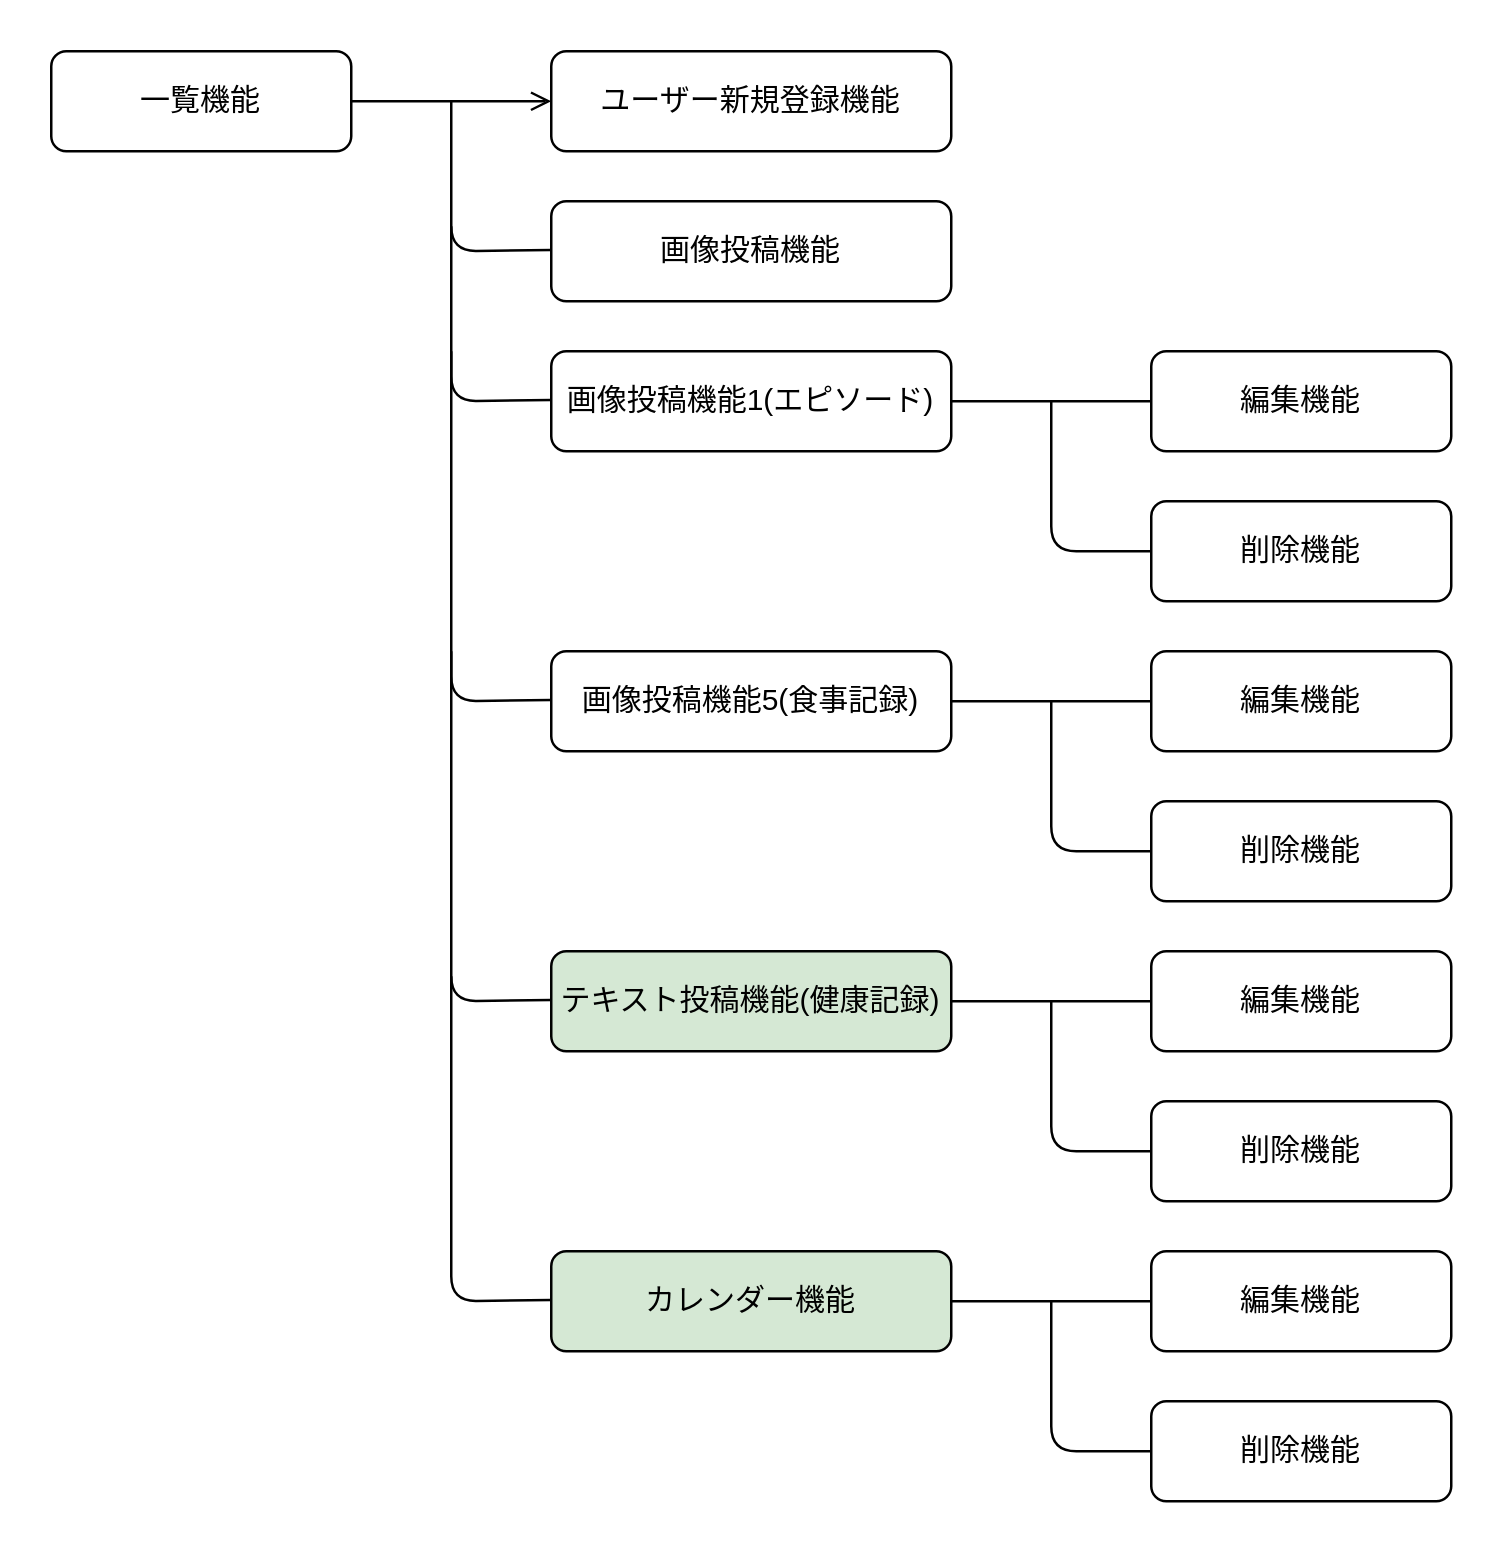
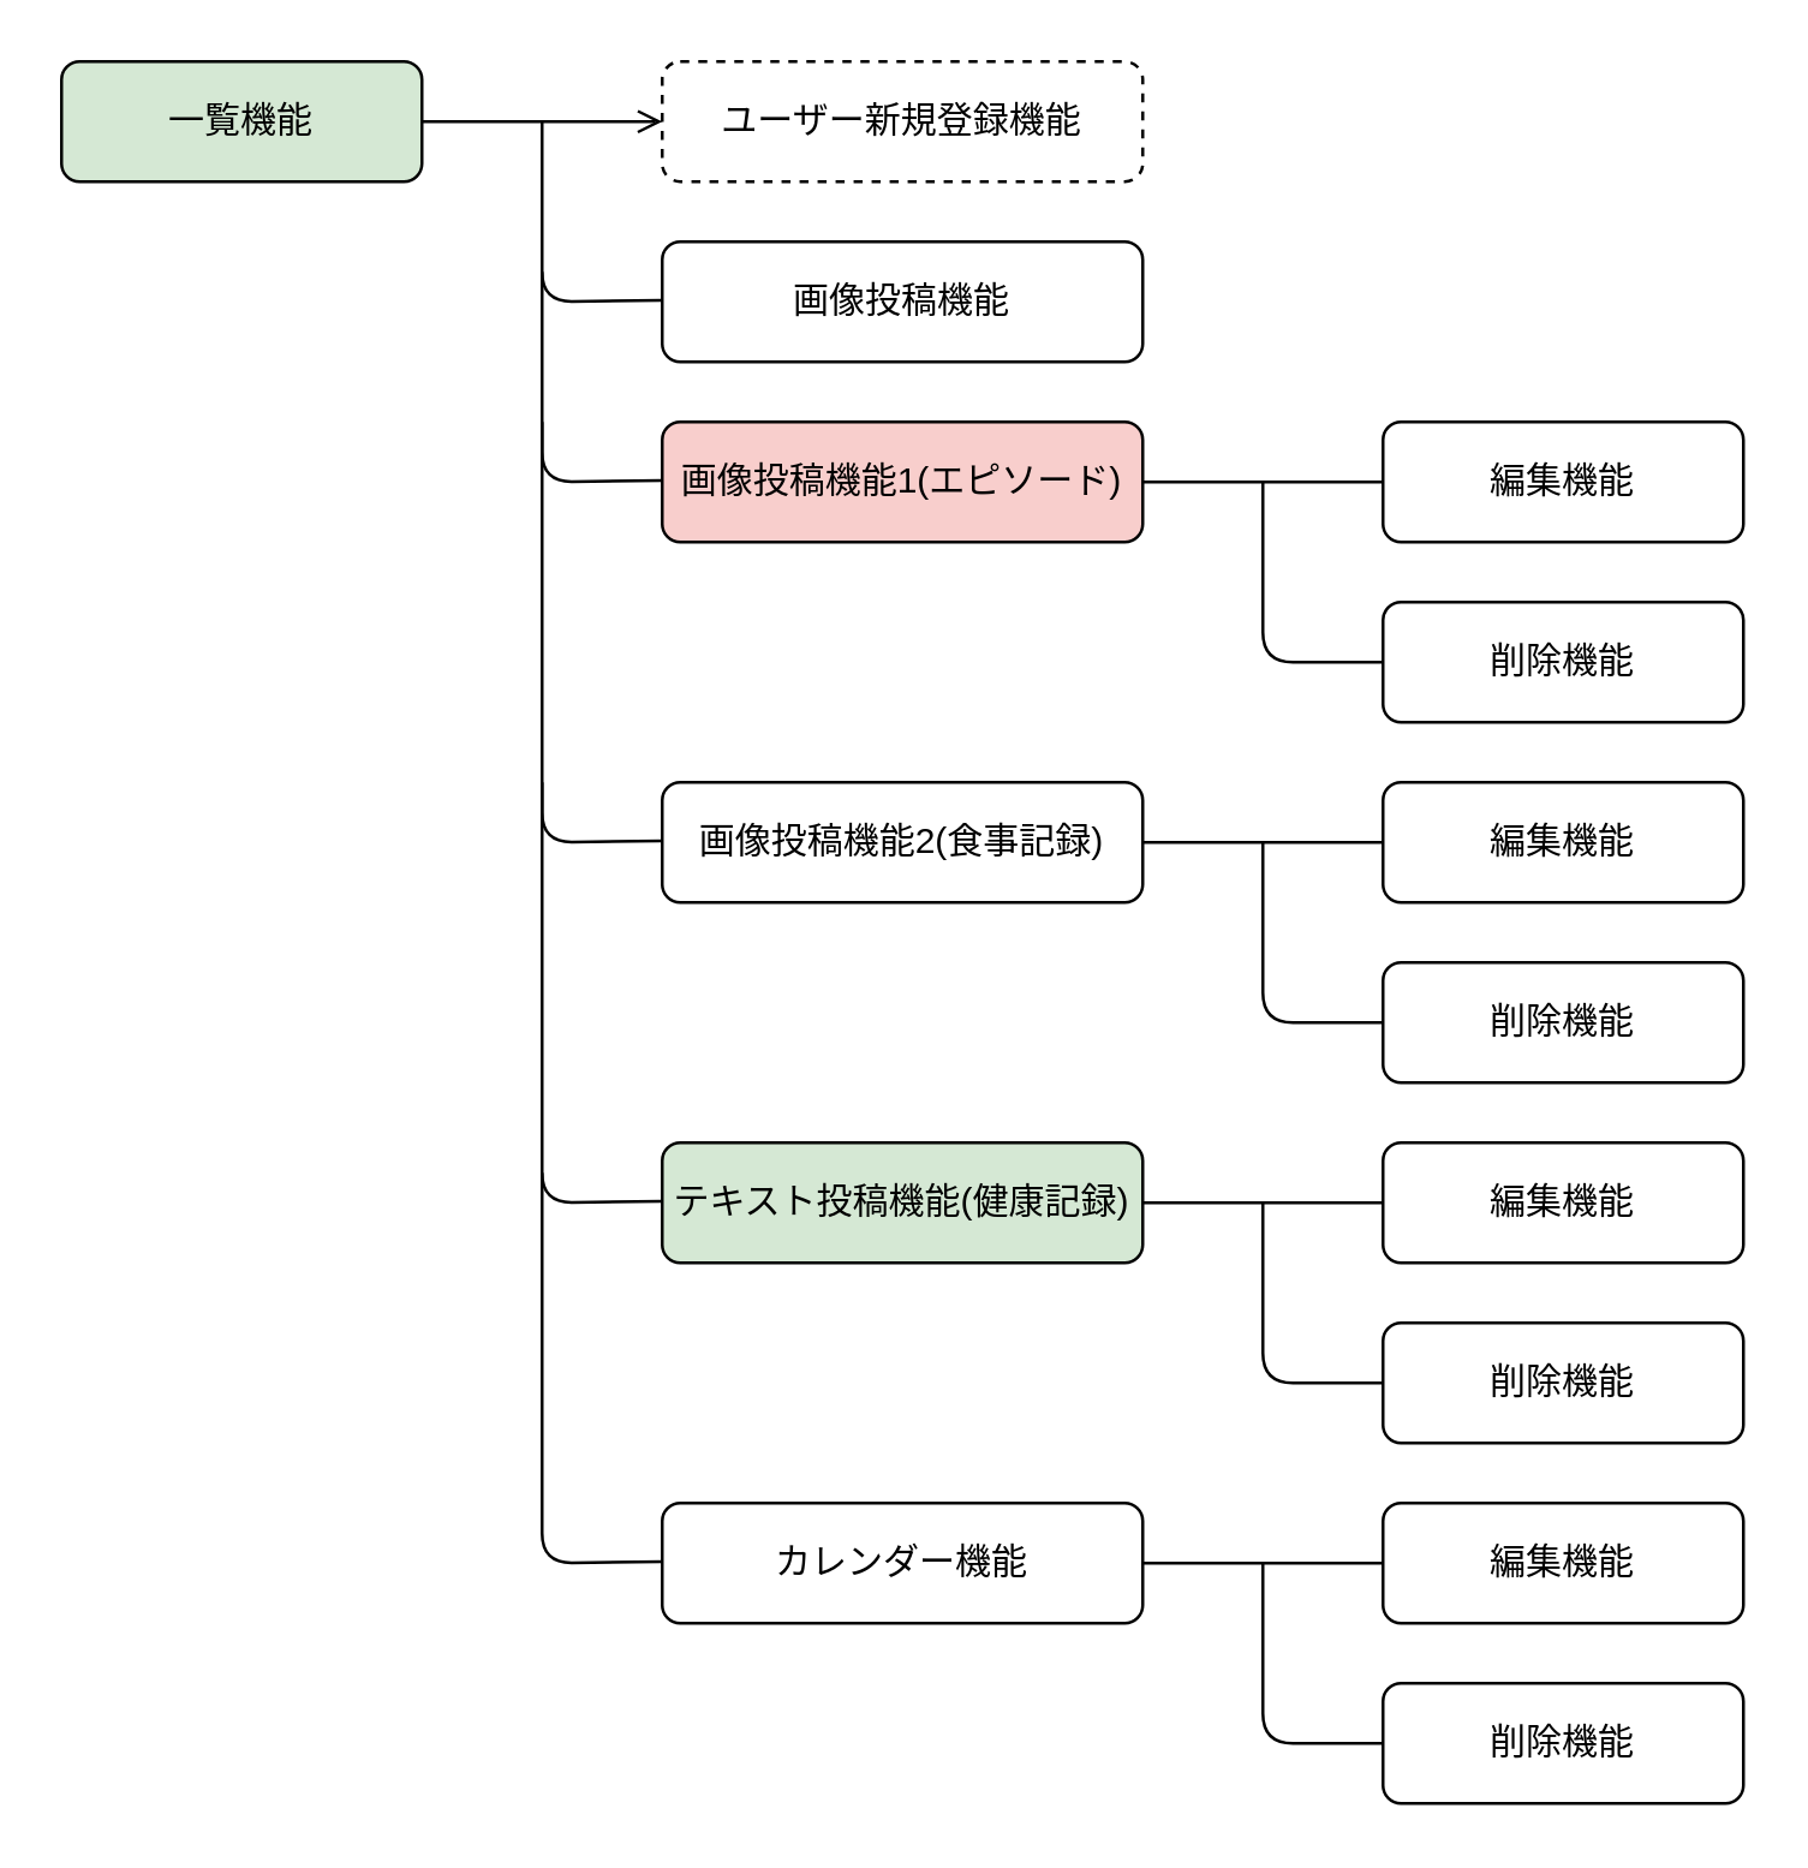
- <mxCell id="2" value="一覧機能" style="rounded=1;whiteSpace=wrap;html=1;" parent="1" vertex="1"><mxGeometry x="20" y="20" width="120" height="40" as="geometry" /></mxCell>
+ <mxCell id="2" value="一覧機能" style="rounded=1;whiteSpace=wrap;html=1;fillColor=#d5e8d4;" parent="1" vertex="1"><mxGeometry x="20" y="20" width="120" height="40" as="geometry" /></mxCell>
- <mxCell id="3" value="ユーザー新規登録機能" style="rounded=1;whiteSpace=wrap;html=1;" parent="1" vertex="1"><mxGeometry x="220" y="20" width="160" height="40" as="geometry" /></mxCell>
+ <mxCell id="3" value="ユーザー新規登録機能" style="rounded=1;whiteSpace=wrap;html=1;dashed=1;" parent="1" vertex="1"><mxGeometry x="220" y="20" width="160" height="40" as="geometry" /></mxCell>
- <mxCell id="5" value="画像投稿機能1(エピソード)" style="rounded=1;whiteSpace=wrap;html=1;" parent="1" vertex="1"><mxGeometry x="220" y="140" width="160" height="40" as="geometry" /></mxCell>
+ <mxCell id="5" value="画像投稿機能1(エピソード)" style="rounded=1;whiteSpace=wrap;html=1;fillColor=#f8cecc;" parent="1" vertex="1"><mxGeometry x="220" y="140" width="160" height="40" as="geometry" /></mxCell>
- <mxCell id="6" value="画像投稿機能5(食事記録)" style="rounded=1;whiteSpace=wrap;html=1;" parent="1" vertex="1"><mxGeometry x="220" y="260" width="160" height="40" as="geometry" /></mxCell>
+ <mxCell id="6" value="画像投稿機能2(食事記録)" style="rounded=1;whiteSpace=wrap;html=1;" parent="1" vertex="1"><mxGeometry x="220" y="260" width="160" height="40" as="geometry" /></mxCell>
- <mxCell id="8" value="カレンダー機能" style="rounded=1;whiteSpace=wrap;html=1;fillColor=#d5e8d4;" parent="1" vertex="1"><mxGeometry x="220" y="500" width="160" height="40" as="geometry" /></mxCell>
+ <mxCell id="8" value="カレンダー機能" style="rounded=1;whiteSpace=wrap;html=1;" parent="1" vertex="1"><mxGeometry x="220" y="500" width="160" height="40" as="geometry" /></mxCell>
